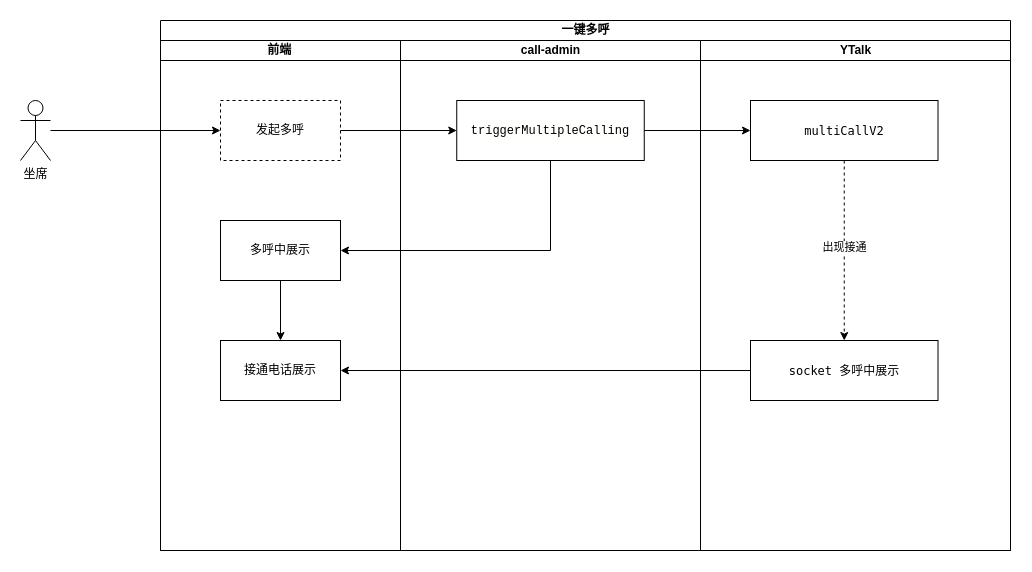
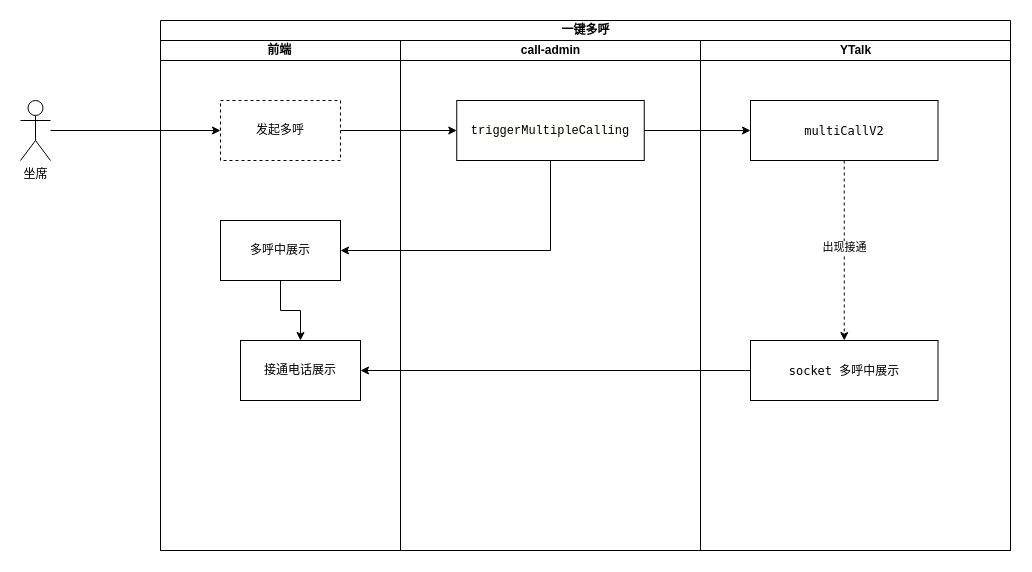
- <mxCell id="7" value="接通电话展示" style="rounded=0;whiteSpace=wrap;html=1;" vertex="1" parent="3"><mxGeometry x="60" y="300" width="120" height="60" as="geometry" /></mxCell>
+ <mxCell id="7" value="接通电话展示" style="rounded=0;whiteSpace=wrap;html=1;" vertex="1" parent="3"><mxGeometry x="80" y="300" width="120" height="60" as="geometry" /></mxCell>
